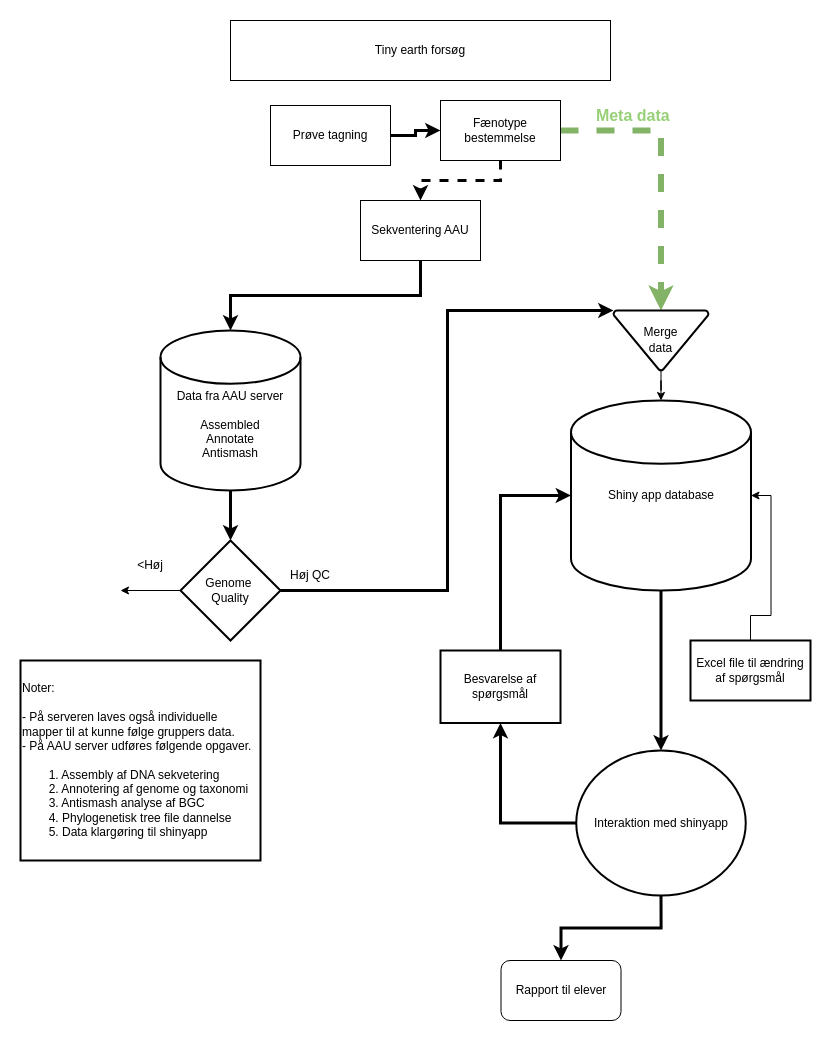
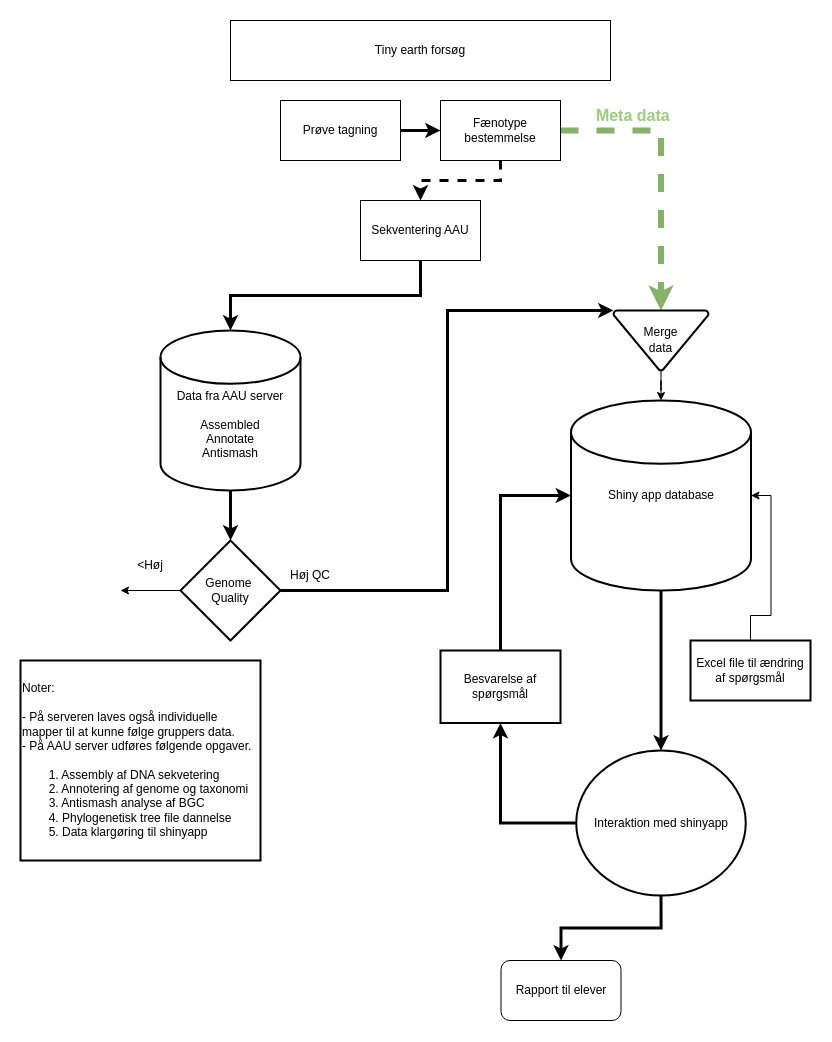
- <mxCell id="6" value="Prøve tagning" style="rounded=0;whiteSpace=wrap;html=1;labelBackgroundColor=none;" parent="1" vertex="1"><mxGeometry x="270" y="105" width="120" height="60" as="geometry" /></mxCell>
+ <mxCell id="6" value="Prøve tagning" style="rounded=0;whiteSpace=wrap;html=1;labelBackgroundColor=none;" parent="1" vertex="1"><mxGeometry x="280" y="100" width="120" height="60" as="geometry" /></mxCell>
